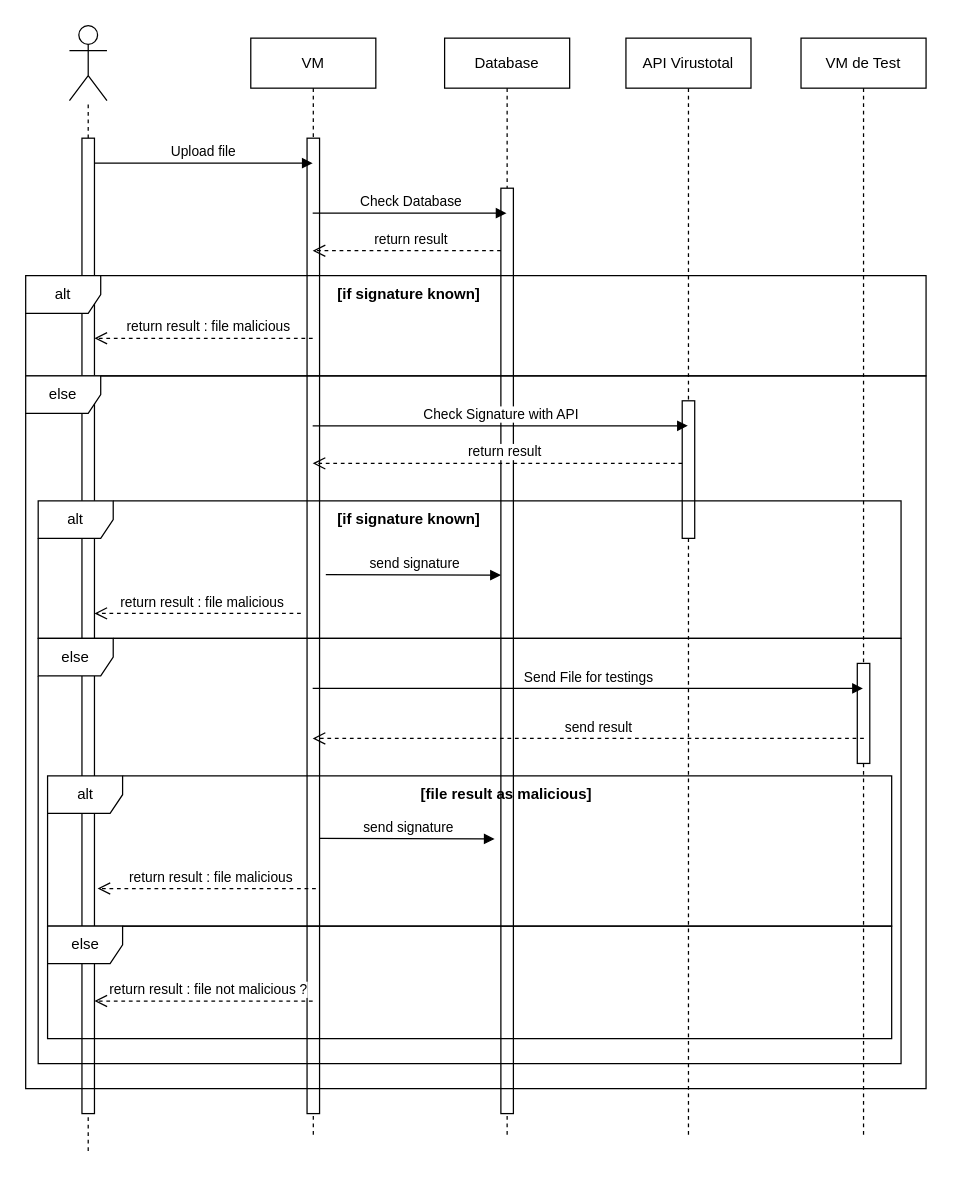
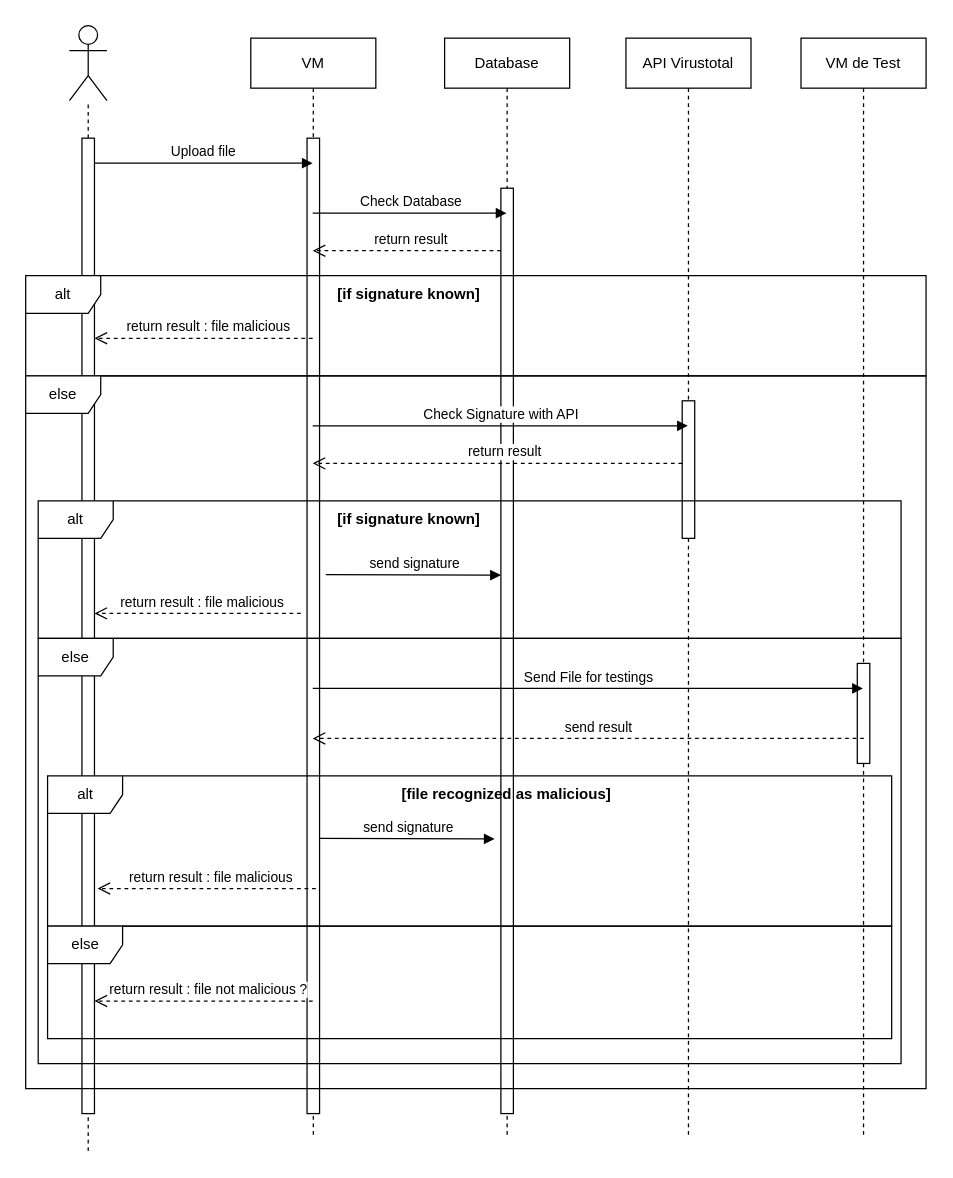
- <mxCell id="29" value="&lt;b&gt;&amp;nbsp;[file result as malicious]&lt;/b&gt;" style="text;html=1;strokeColor=none;fillColor=none;align=center;verticalAlign=middle;whiteSpace=wrap;rounded=0;" vertex="1" parent="1"><mxGeometry x="302.5" y="620" width="200" height="30" as="geometry" /></mxCell>
+ <mxCell id="29" value="&lt;b&gt;&amp;nbsp;[file recognized as malicious]&lt;/b&gt;" style="text;html=1;strokeColor=none;fillColor=none;align=center;verticalAlign=middle;whiteSpace=wrap;rounded=0;" vertex="1" parent="1"><mxGeometry x="302.5" y="620" width="200" height="30" as="geometry" /></mxCell>
